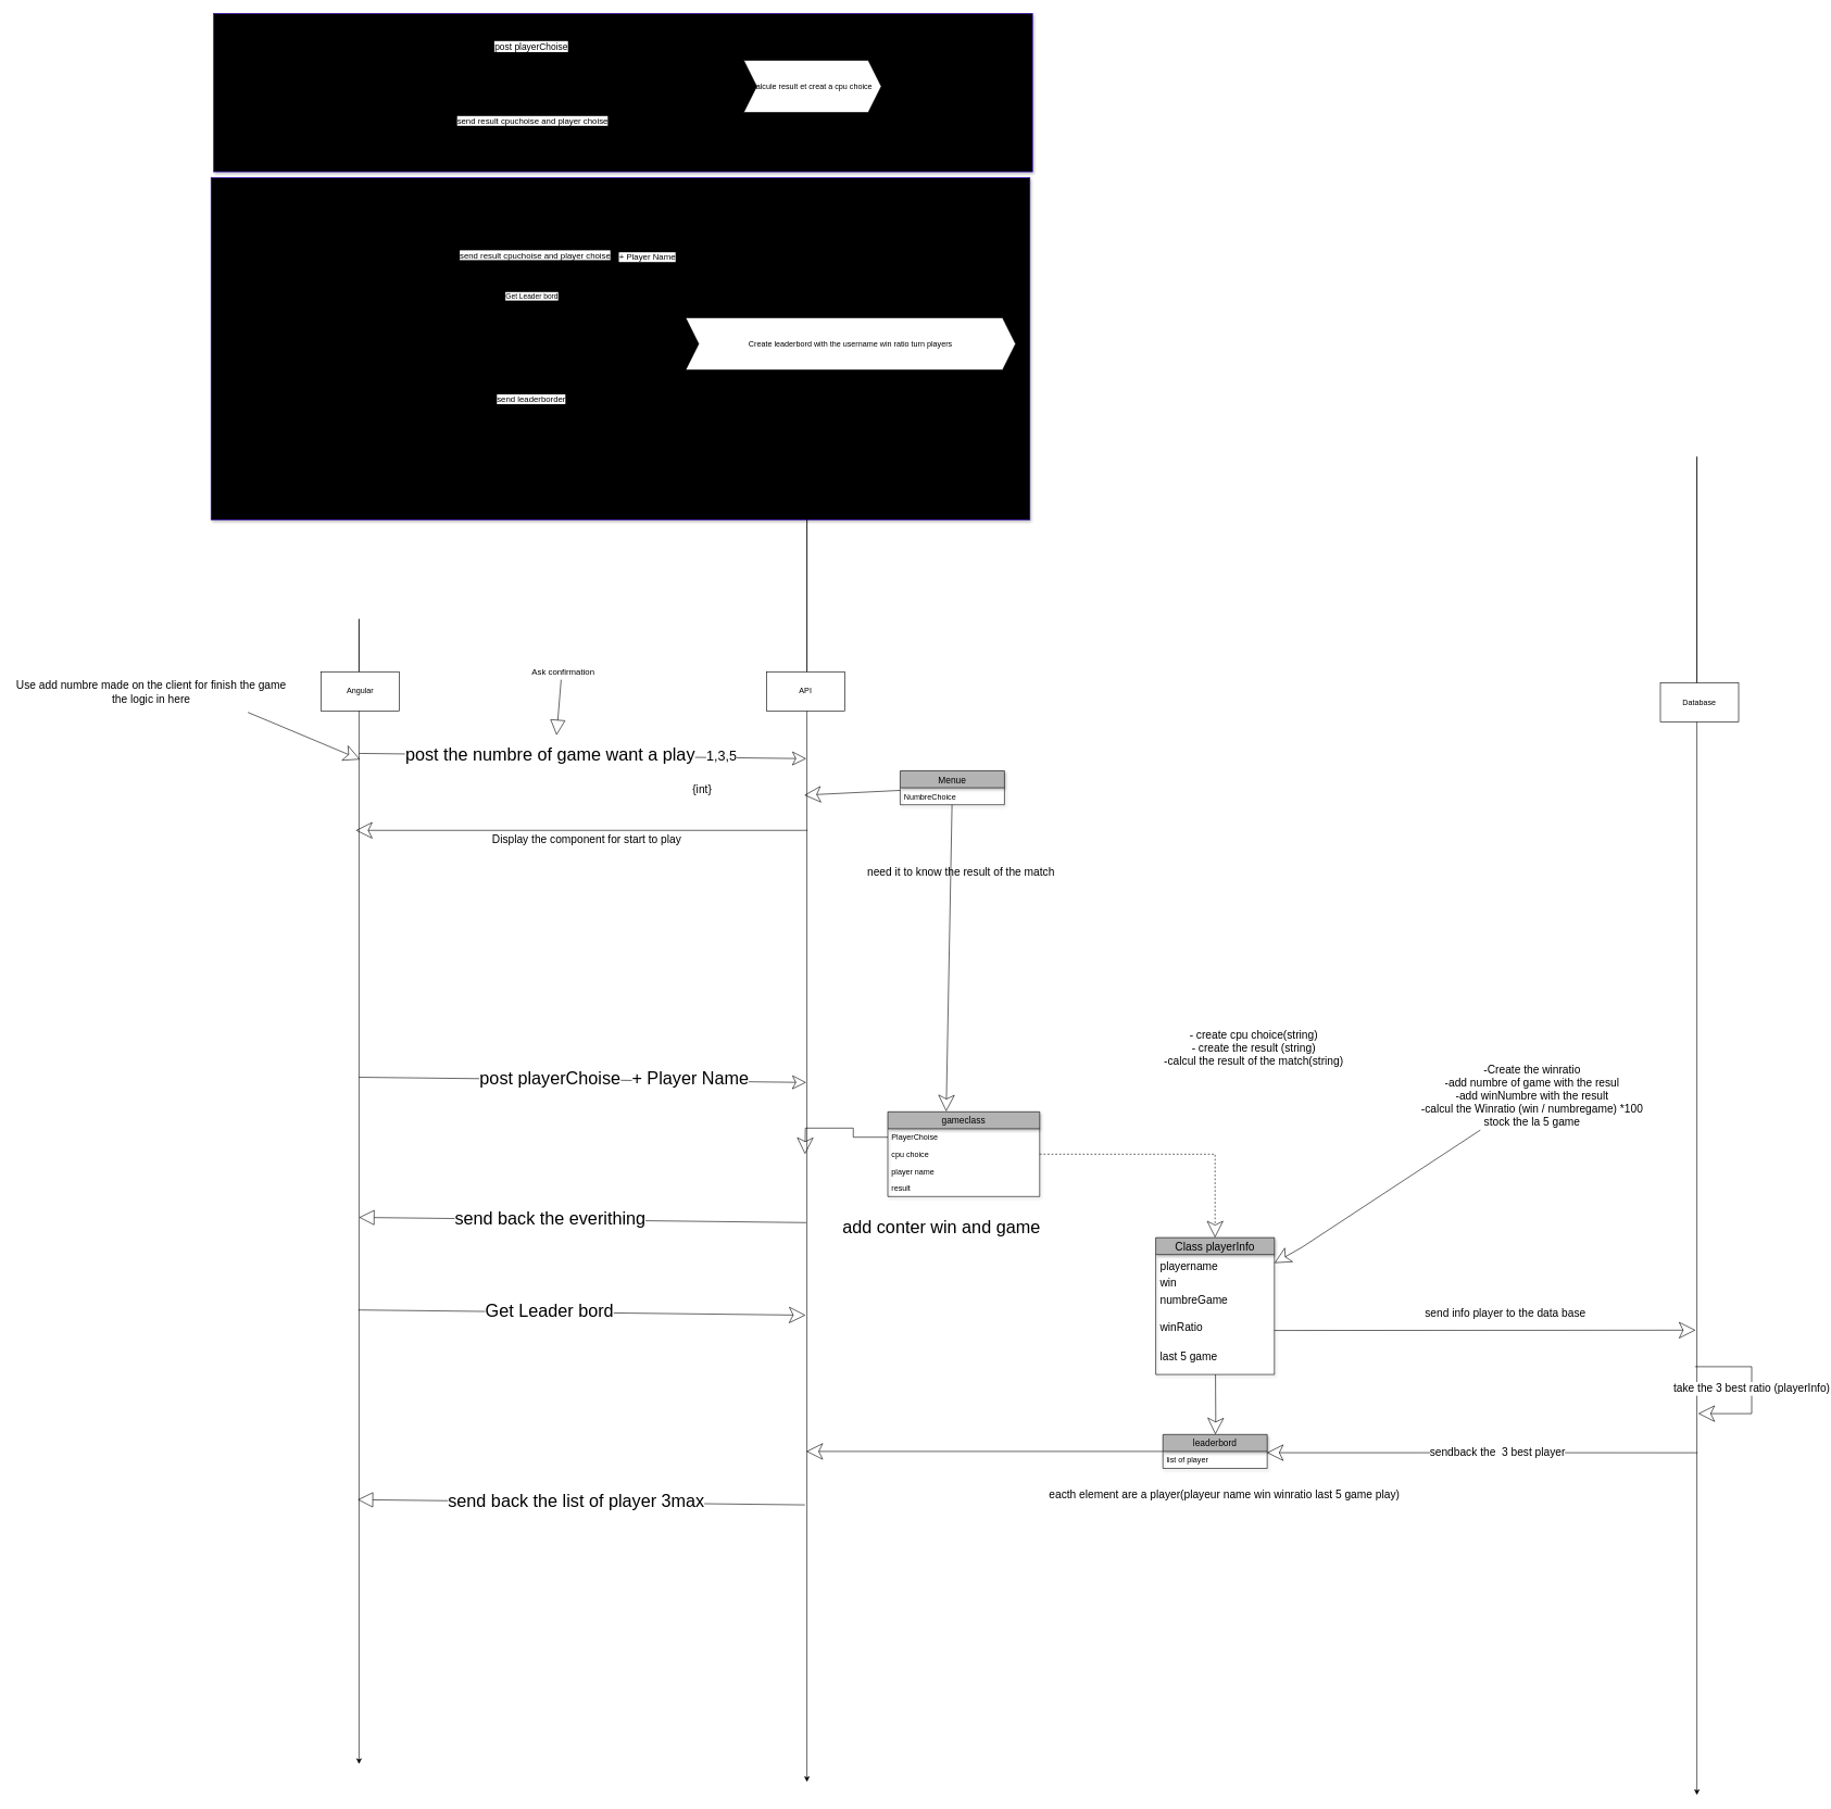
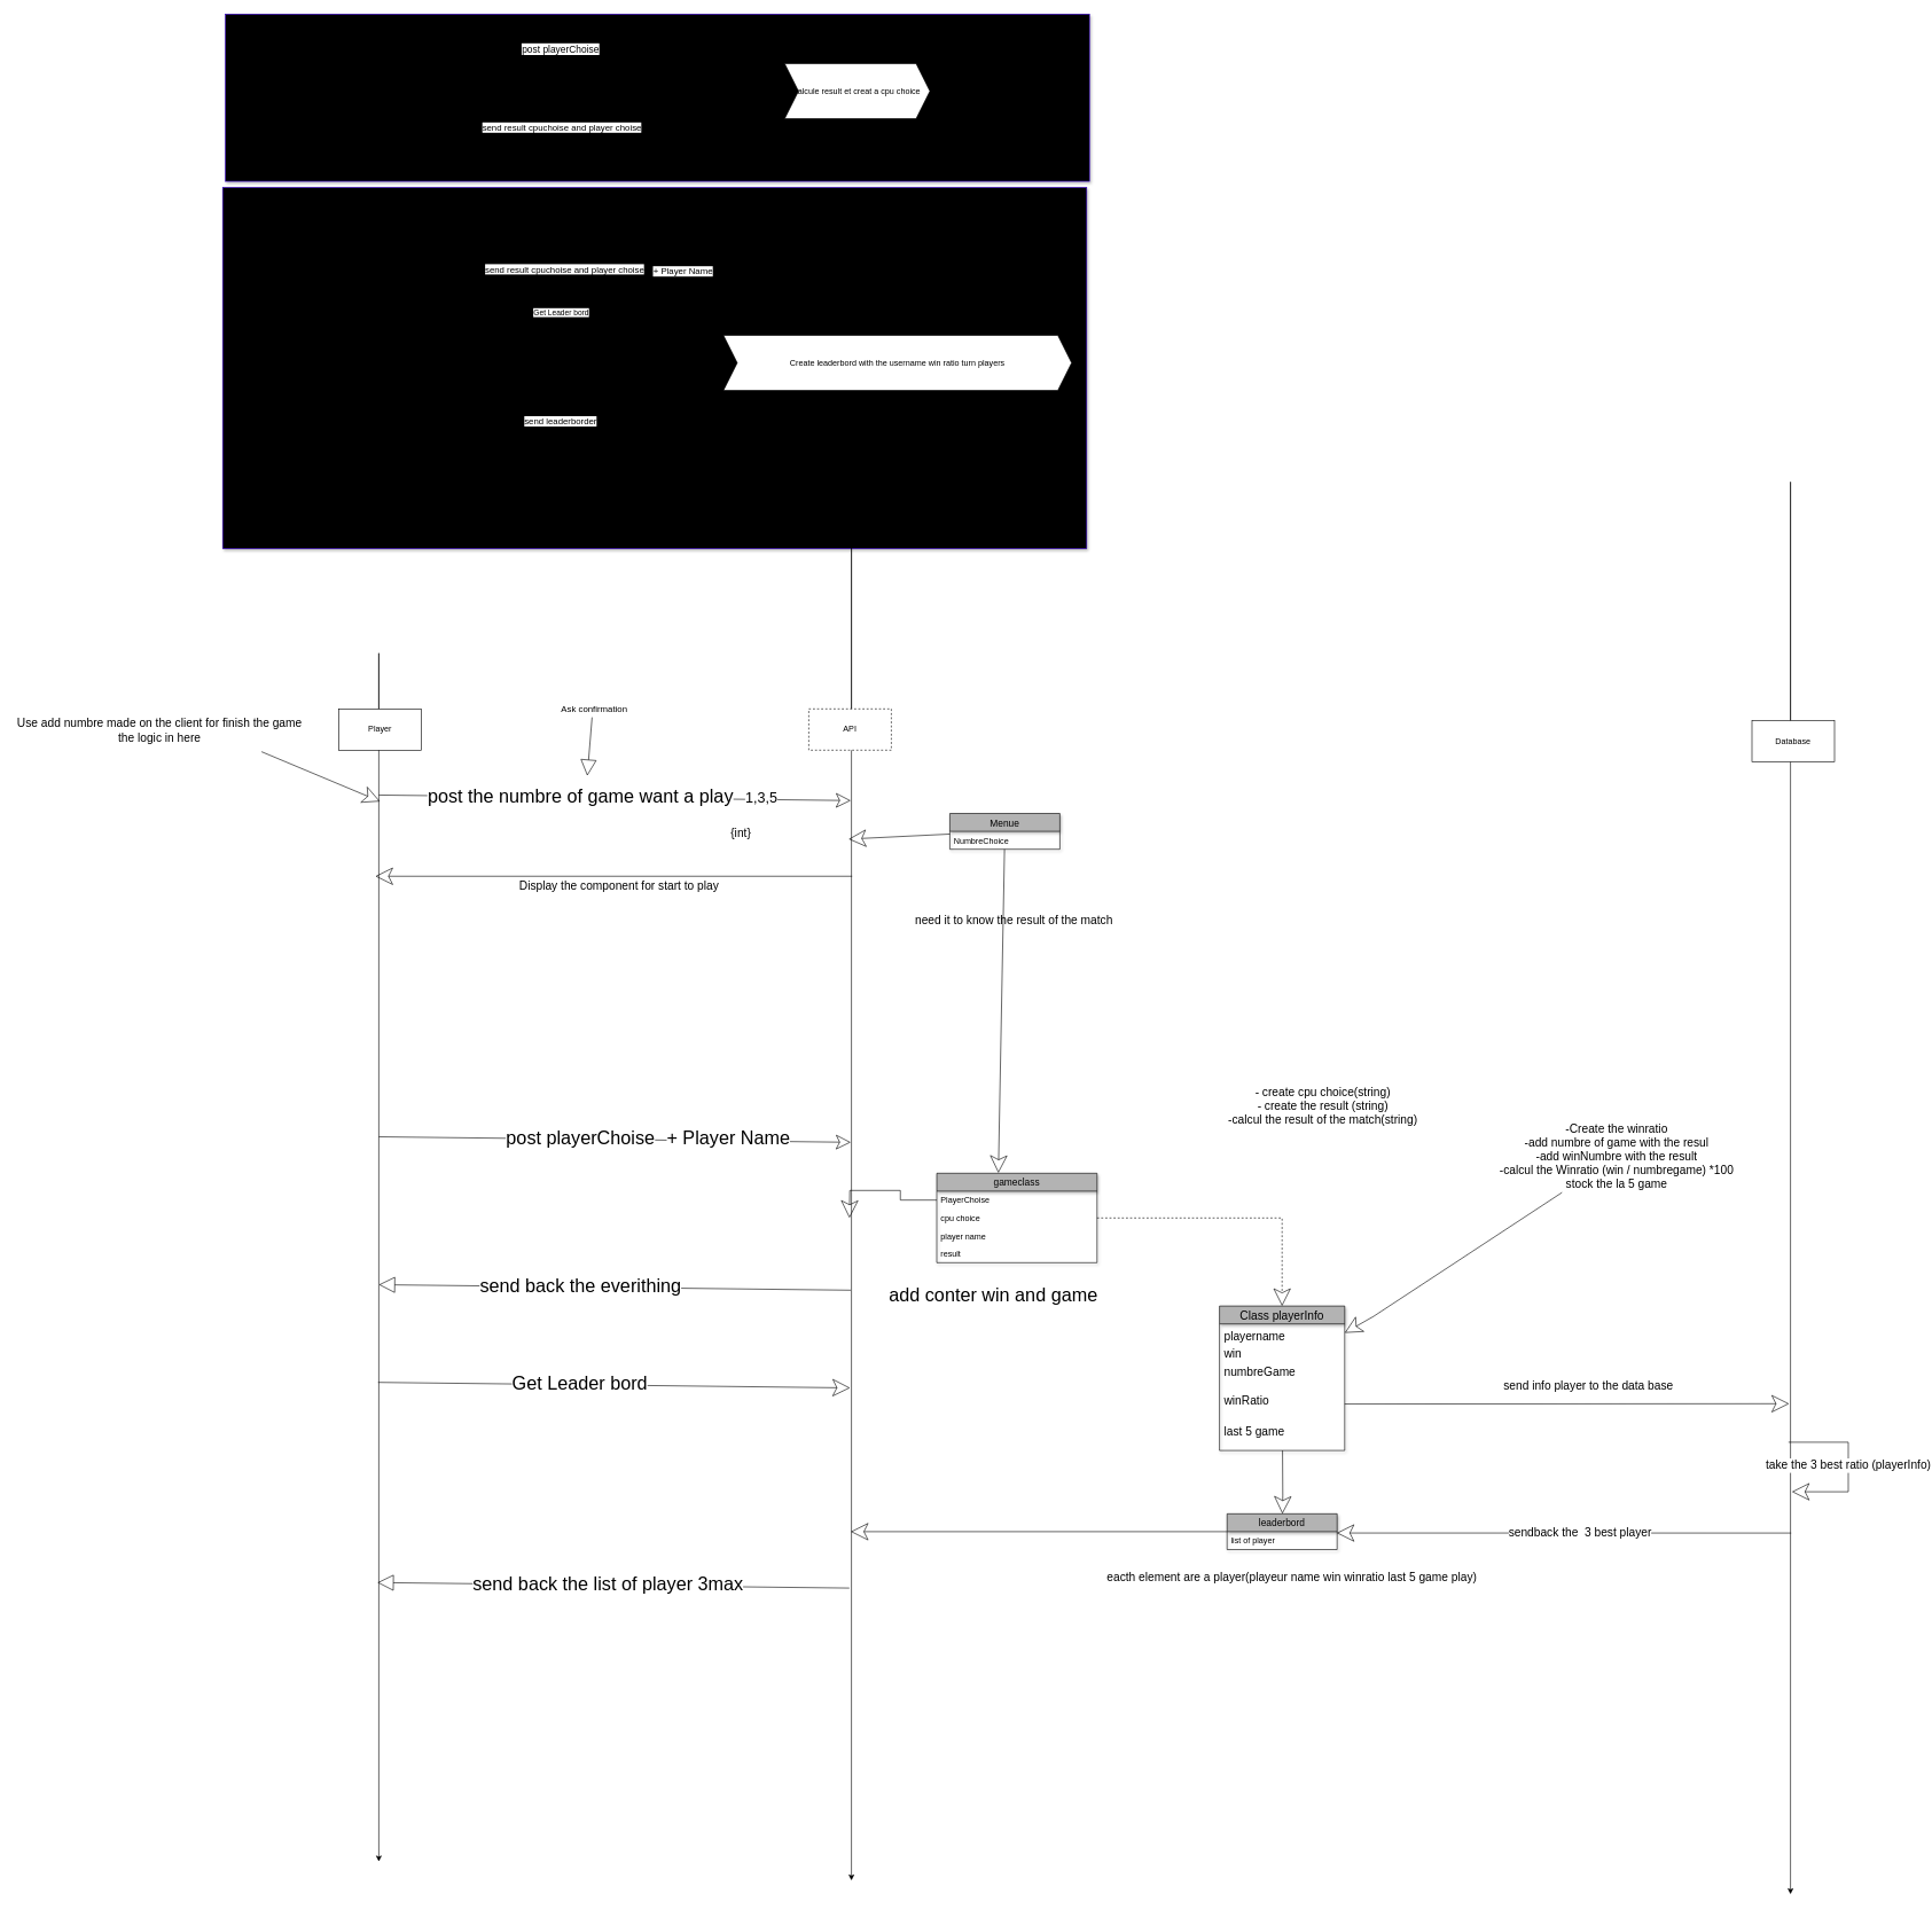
- <mxCell id="5" value="Angular" style="rounded=0;whiteSpace=wrap;html=1;" parent="1" vertex="1"><mxGeometry x="492" y="1030" width="120" height="60" as="geometry" /></mxCell>
+ <mxCell id="5" value="Player" style="rounded=0;whiteSpace=wrap;html=1;" parent="1" vertex="1"><mxGeometry x="492" y="1030" width="120" height="60" as="geometry" /></mxCell>
- <mxCell id="7" value="API" style="rounded=0;whiteSpace=wrap;html=1;" parent="1" vertex="1"><mxGeometry x="1175" y="1030" width="120" height="60" as="geometry" /></mxCell>
+ <mxCell id="7" value="API" style="rounded=0;whiteSpace=wrap;html=1;dashed=1;" parent="1" vertex="1"><mxGeometry x="1175" y="1030" width="120" height="60" as="geometry" /></mxCell>
